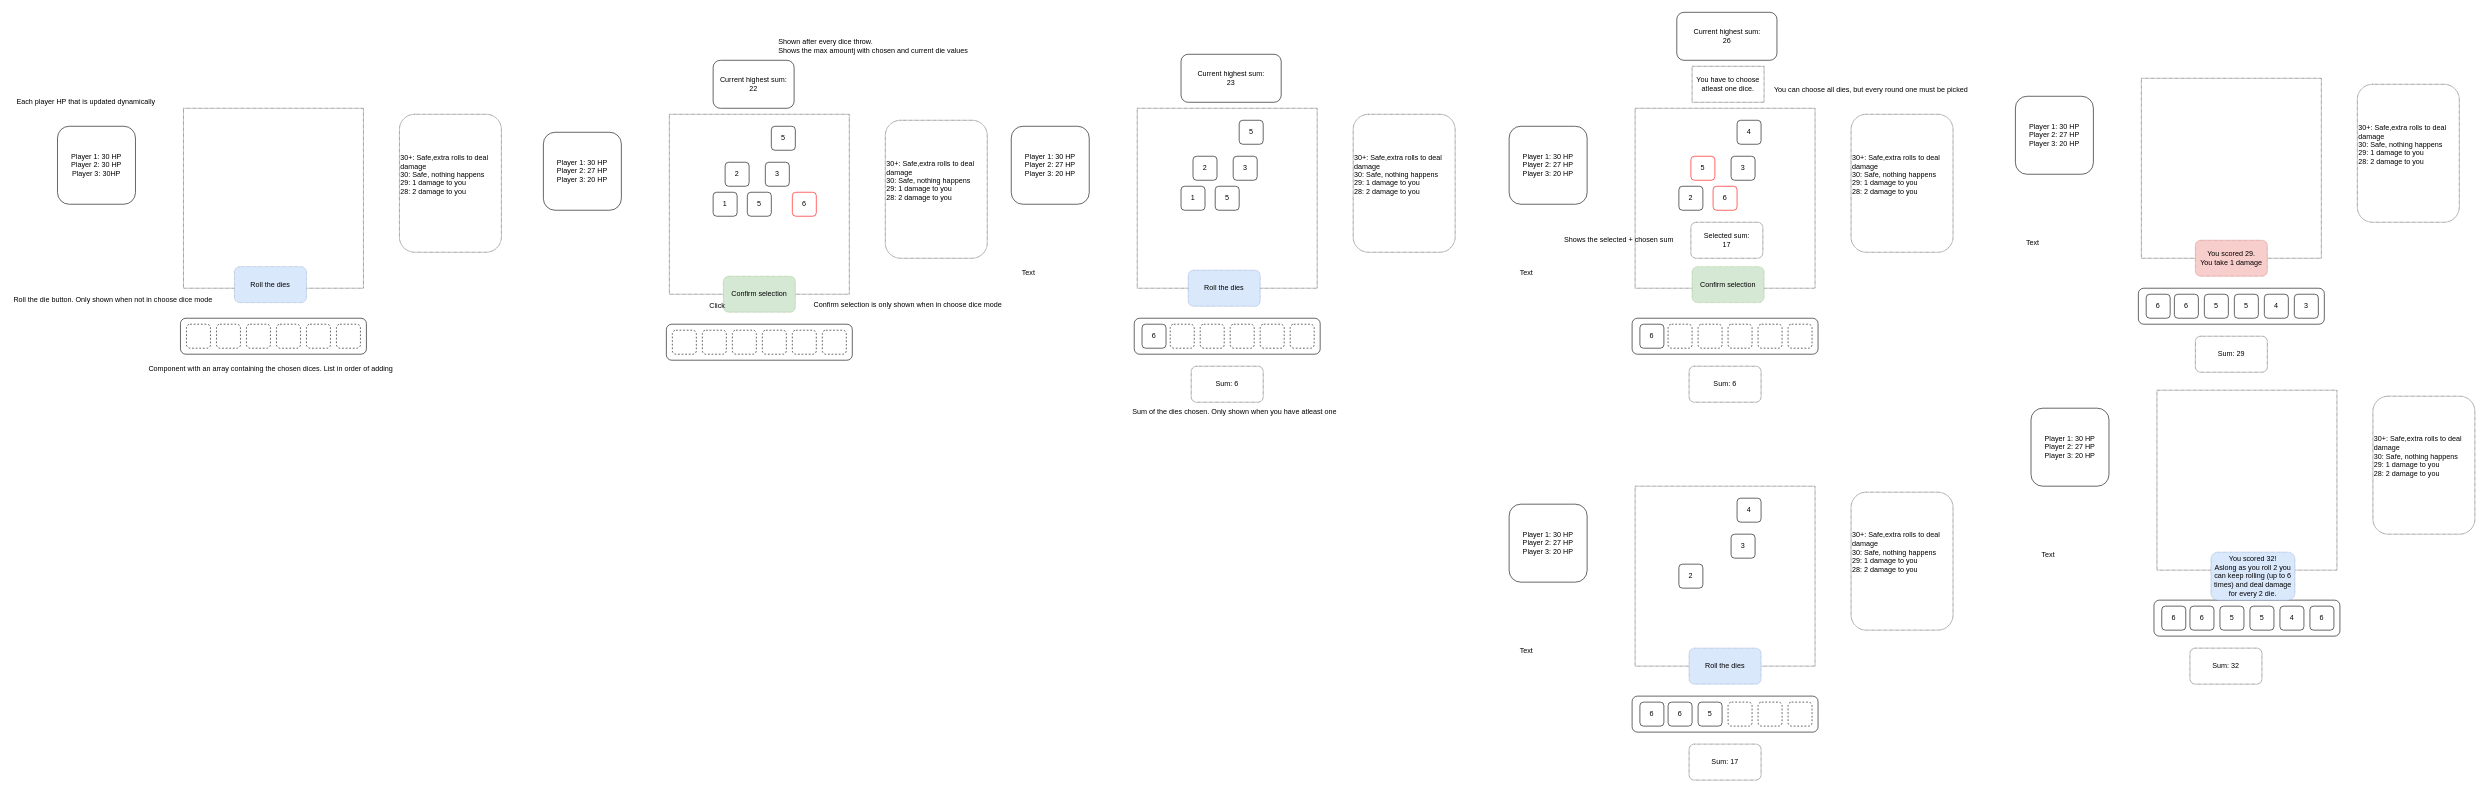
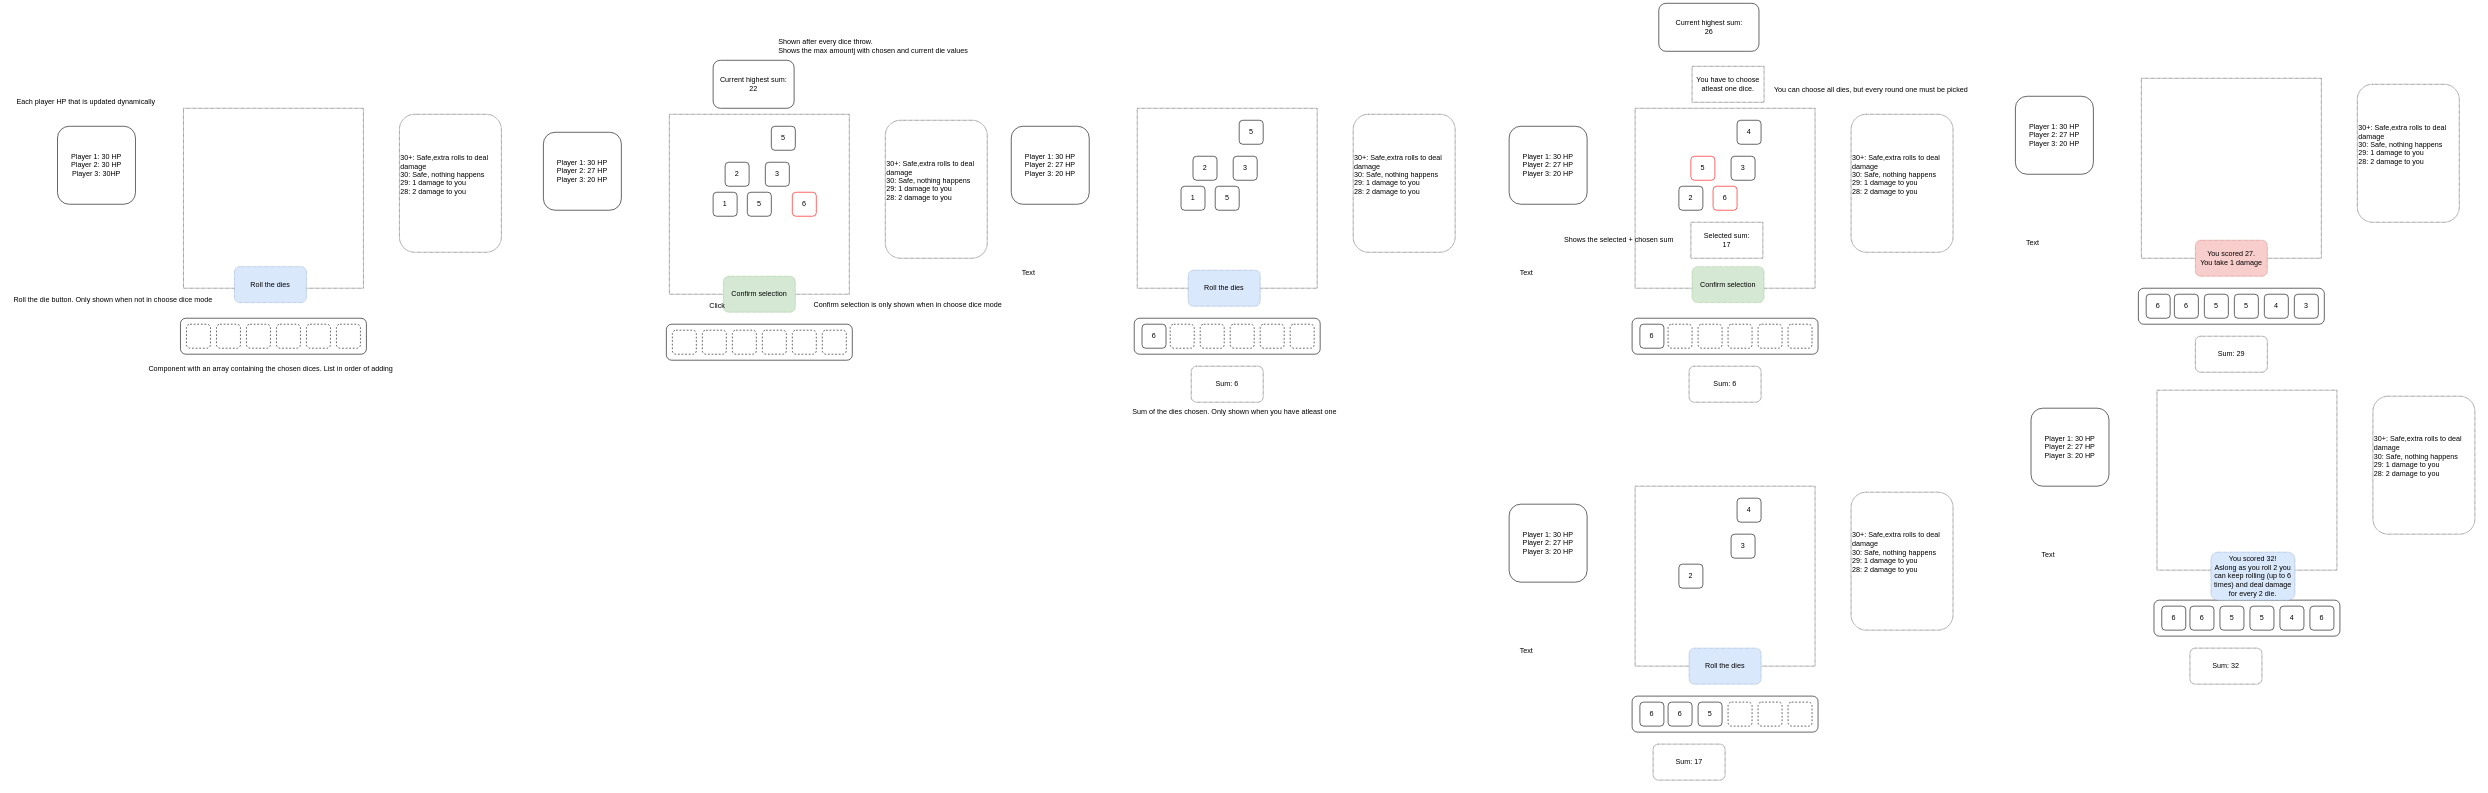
- <mxCell id="61" value="Current highest sum:&lt;br&gt;26" style="rounded=1;whiteSpace=wrap;html=1;" vertex="1" parent="1"><mxGeometry x="2794.5" y="20" width="167" height="80" as="geometry" /></mxCell>
+ <mxCell id="61" value="Current highest sum:&lt;br&gt;26" style="rounded=1;whiteSpace=wrap;html=1;" vertex="1" parent="1"><mxGeometry x="2764.5" y="5" width="167" height="80" as="geometry" /></mxCell>
- <mxCell id="35" value="Current highest sum:&lt;br&gt;23" style="rounded=1;whiteSpace=wrap;html=1;" vertex="1" parent="1"><mxGeometry x="1968" y="90" width="167" height="80" as="geometry" /></mxCell>
- <mxCell id="71" value="&lt;div&gt;Selected sum:&lt;/div&gt;&lt;div&gt;17&lt;br&gt;&lt;/div&gt;" style="rounded=1;whiteSpace=wrap;html=1;dashed=1;dashPattern=1 1;strokeColor=#000000;fillColor=#FFFFFF;" vertex="1" parent="1"><mxGeometry x="2818" y="370" width="120" height="60" as="geometry" /></mxCell>
+ <mxCell id="71" value="&lt;div&gt;Selected sum:&lt;/div&gt;&lt;div&gt;17&lt;br&gt;&lt;/div&gt;" style="whiteSpace=wrap;html=1;dashed=1;dashPattern=1 1;strokeColor=#000000;fillColor=#FFFFFF;rounded=0;" vertex="1" parent="1"><mxGeometry x="2818" y="370" width="120" height="60" as="geometry" /></mxCell>
- <mxCell id="119" value="&lt;div&gt;You scored 29.&lt;/div&gt;&lt;div&gt;You take 1 damage&lt;br&gt;&lt;/div&gt;" style="rounded=1;whiteSpace=wrap;html=1;dashed=1;dashPattern=1 1;strokeColor=#b85450;fillColor=#f8cecc;" vertex="1" parent="1"><mxGeometry x="3659" y="400" width="120" height="60" as="geometry" /></mxCell>
+ <mxCell id="119" value="&lt;div&gt;You scored 27.&lt;/div&gt;&lt;div&gt;You take 1 damage&lt;br&gt;&lt;/div&gt;" style="rounded=1;whiteSpace=wrap;html=1;dashed=1;dashPattern=1 1;strokeColor=#b85450;fillColor=#f8cecc;" vertex="1" parent="1"><mxGeometry x="3659" y="400" width="120" height="60" as="geometry" /></mxCell>
- <mxCell id="85" value="Sum: 17" style="rounded=1;whiteSpace=wrap;html=1;dashed=1;dashPattern=1 1;strokeColor=#000000;" vertex="1" parent="1"><mxGeometry x="2815" y="1240" width="120" height="60" as="geometry" /></mxCell>
+ <mxCell id="85" value="Sum: 17" style="rounded=1;whiteSpace=wrap;html=1;dashed=1;dashPattern=1 1;strokeColor=#000000;" vertex="1" parent="1"><mxGeometry x="2755" y="1240" width="120" height="60" as="geometry" /></mxCell>
